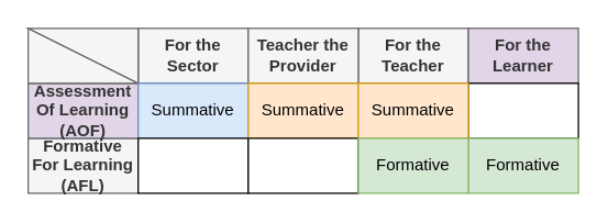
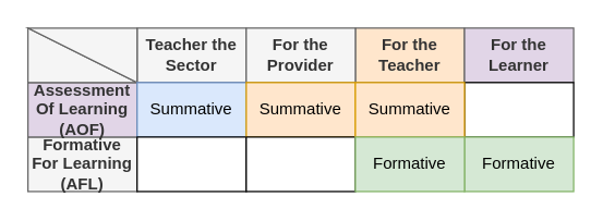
- <mxCell id="5" value="For the &lt;br&gt;Sector" style="rounded=0;whiteSpace=wrap;html=1;fillColor=#f5f5f5;strokeColor=#666666;fontColor=#333333;fontStyle=1" parent="1" vertex="1"><mxGeometry x="100" y="20" width="80" height="40" as="geometry" /></mxCell>
+ <mxCell id="5" value="Teacher the &lt;br&gt;Sector" style="rounded=0;whiteSpace=wrap;html=1;fillColor=#f5f5f5;strokeColor=#666666;fontColor=#333333;fontStyle=1" parent="1" vertex="1"><mxGeometry x="100" y="20" width="80" height="40" as="geometry" /></mxCell>
- <mxCell id="13" value="Teacher the Provider" style="rounded=0;whiteSpace=wrap;html=1;fillColor=#f5f5f5;strokeColor=#666666;fontColor=#333333;fontStyle=1" parent="1" vertex="1"><mxGeometry x="180" y="20" width="80" height="40" as="geometry" /></mxCell>
+ <mxCell id="13" value="For the Provider" style="rounded=0;whiteSpace=wrap;html=1;fillColor=#f5f5f5;strokeColor=#666666;fontColor=#333333;fontStyle=1" parent="1" vertex="1"><mxGeometry x="180" y="20" width="80" height="40" as="geometry" /></mxCell>
- <mxCell id="4" value="For the Teacher" style="rounded=0;whiteSpace=wrap;html=1;fillColor=#f5f5f5;strokeColor=#666666;fontColor=#333333;fontStyle=1" parent="1" vertex="1"><mxGeometry x="260" y="20" width="80" height="40" as="geometry" /></mxCell>
+ <mxCell id="4" value="For the Teacher" style="rounded=0;whiteSpace=wrap;html=1;fillColor=#ffe6cc;strokeColor=#666666;fontColor=#333333;fontStyle=1;" parent="1" vertex="1"><mxGeometry x="260" y="20" width="80" height="40" as="geometry" /></mxCell>
